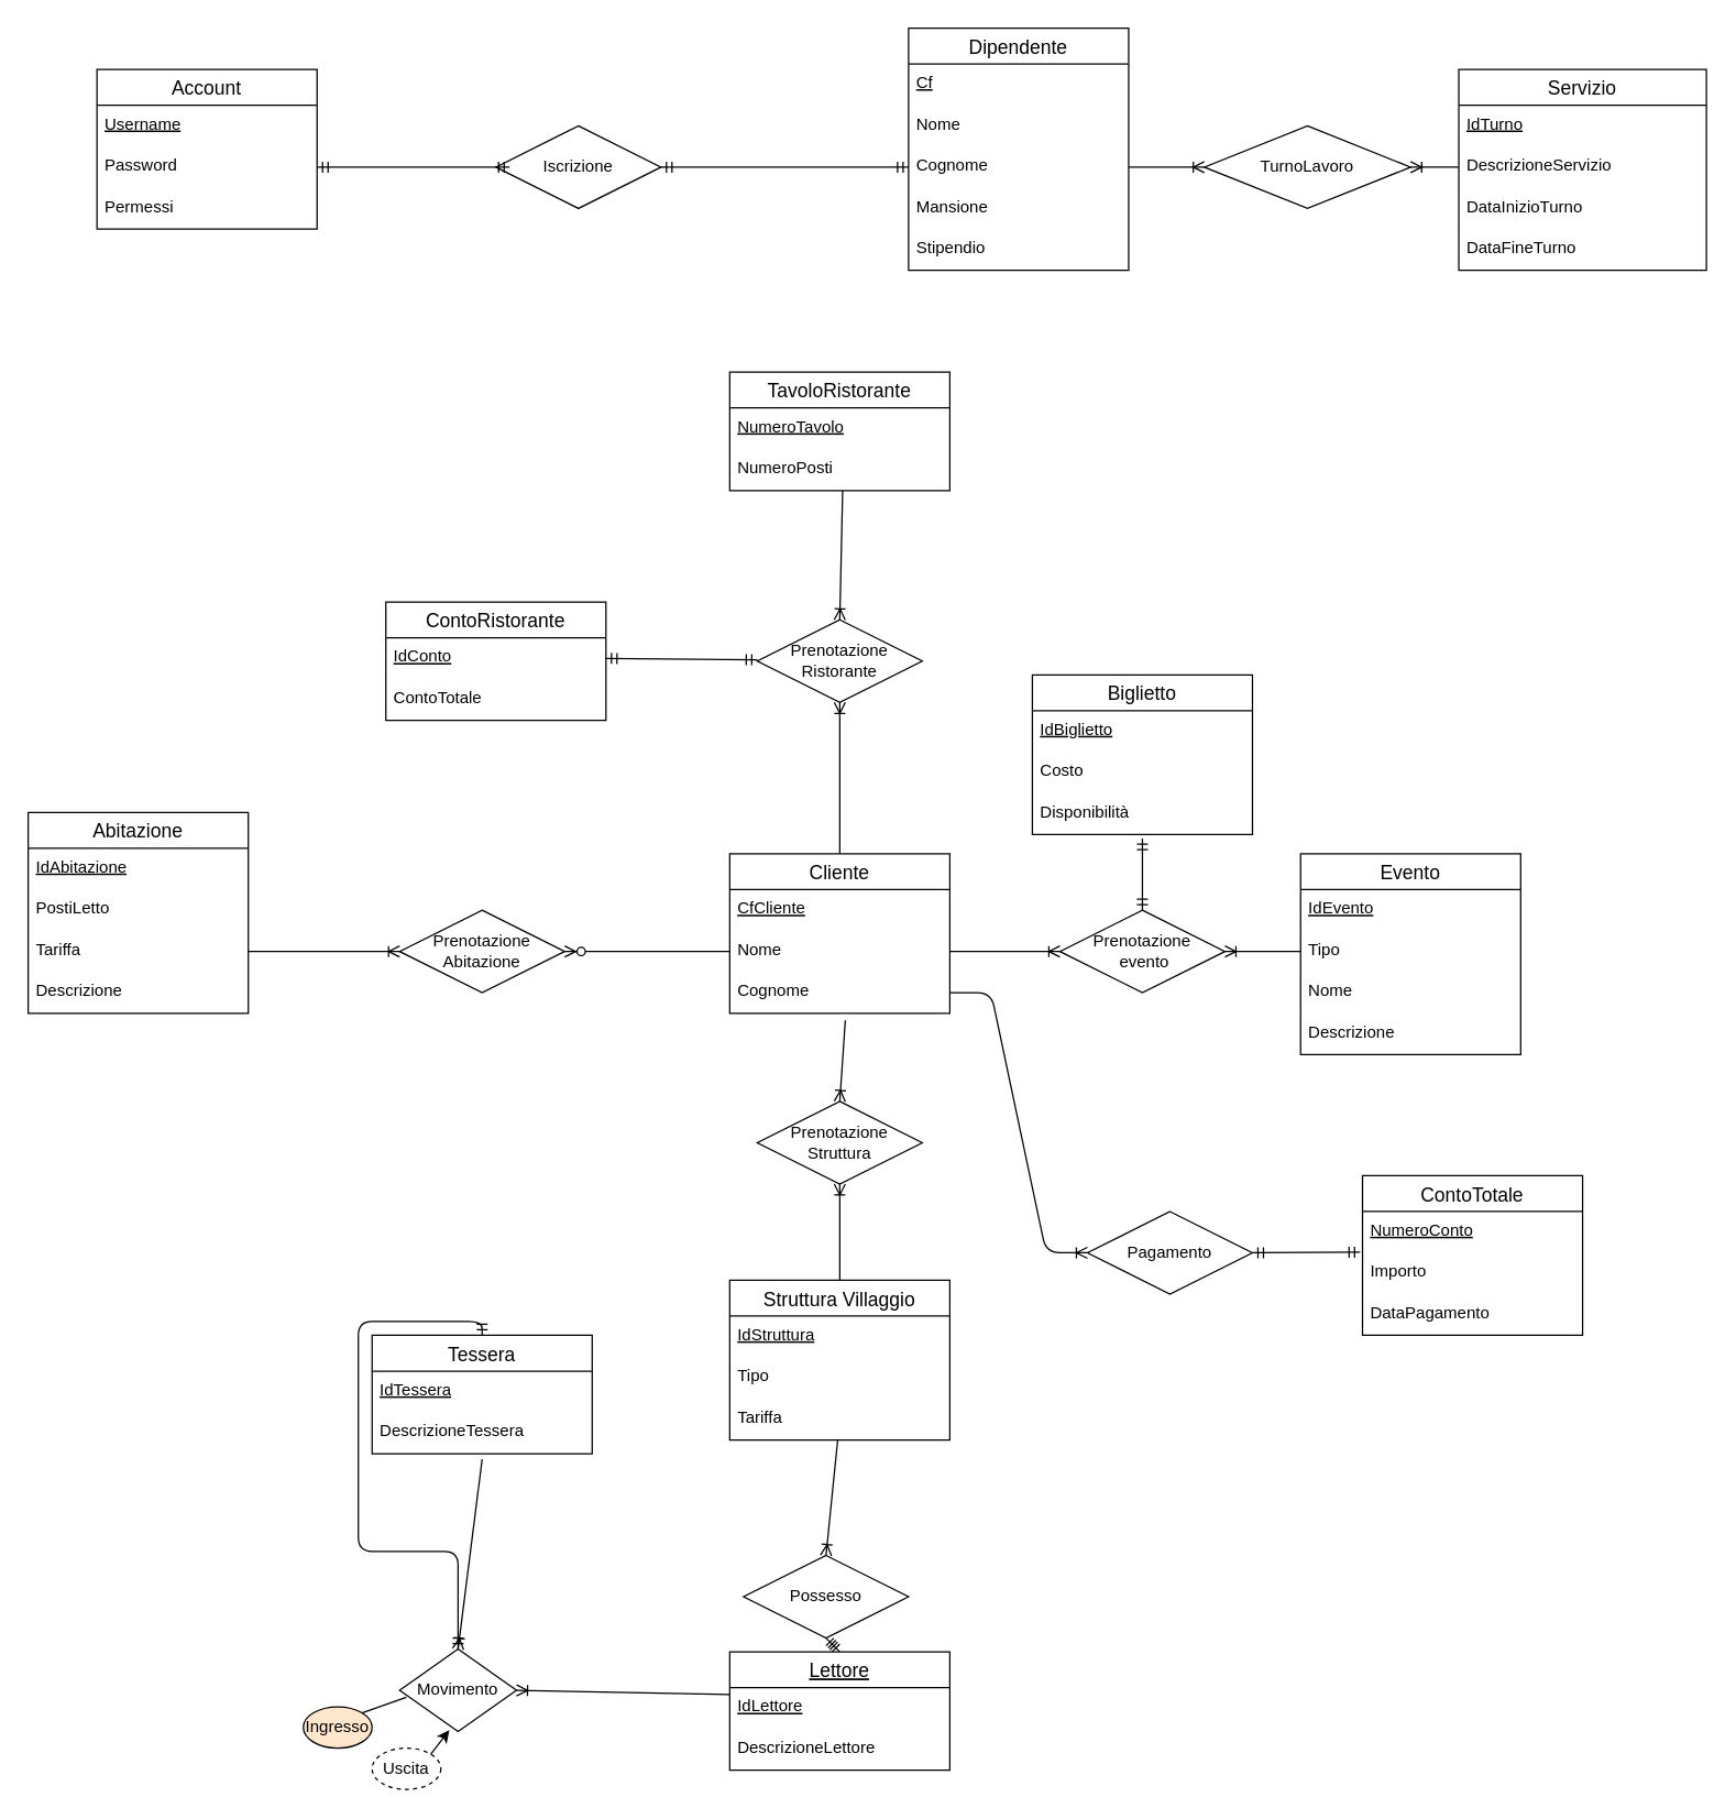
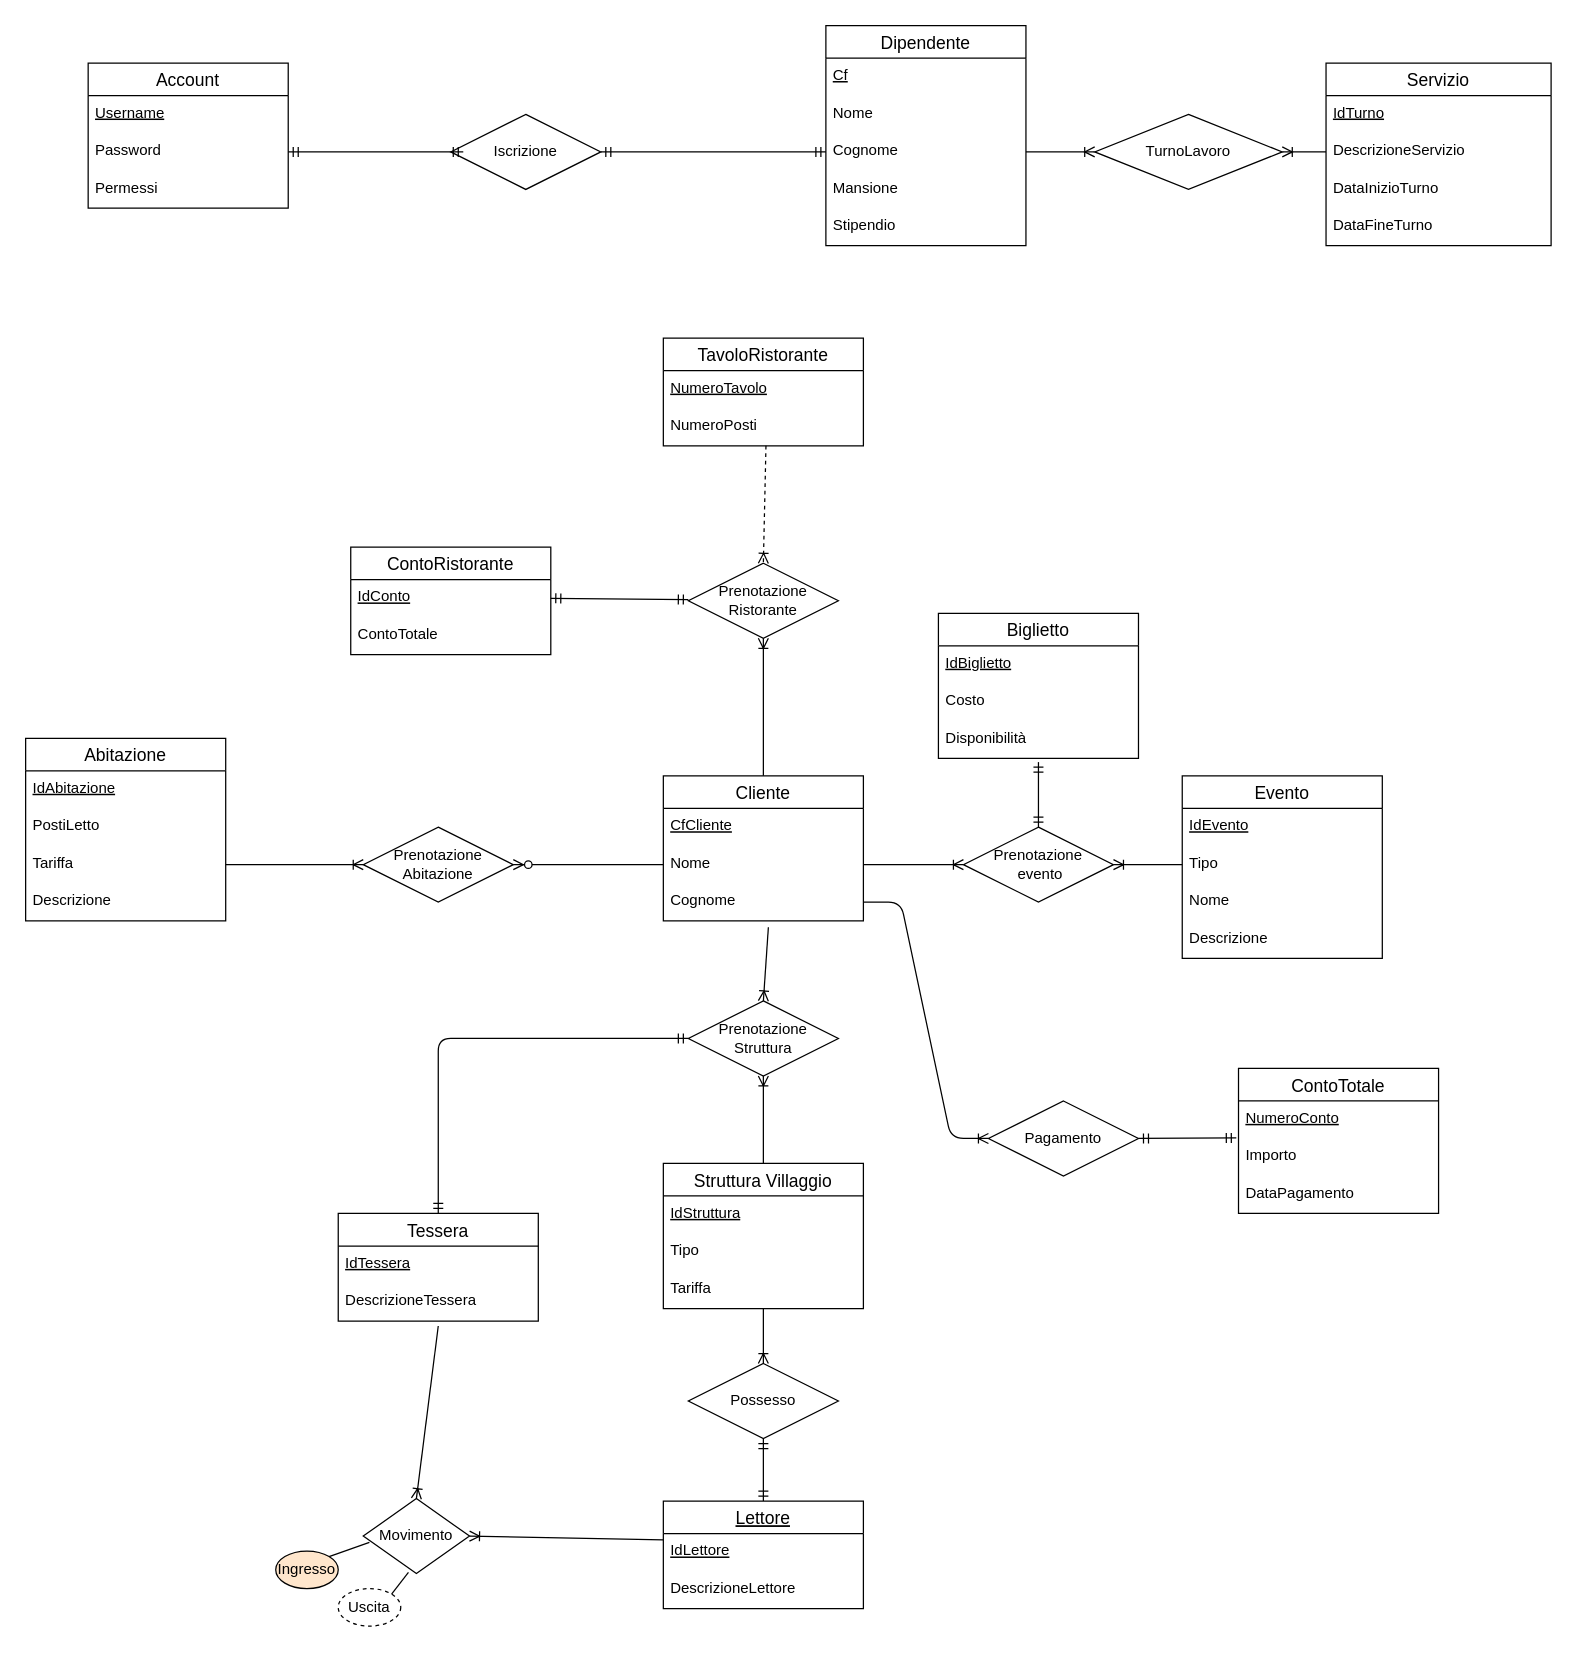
- <mxCell id="83" value="" style="fontSize=12;html=1;endArrow=ERoneToMany;exitX=0.513;exitY=1;exitDx=0;exitDy=0;exitPerimeter=0;entryX=0.5;entryY=0;entryDx=0;entryDy=0;" parent="1" source="46" target="14" edge="1"><mxGeometry width="100" height="100" relative="1" as="geometry"><mxPoint x="770" y="540" as="sourcePoint" /><mxPoint x="870" y="440" as="targetPoint" /></mxGeometry></mxCell>
+ <mxCell id="83" value="" style="fontSize=12;html=1;endArrow=ERoneToMany;exitX=0.513;exitY=1;exitDx=0;exitDy=0;exitPerimeter=0;entryX=0.5;entryY=0;entryDx=0;entryDy=0;dashed=1;" parent="1" source="46" target="14" edge="1"><mxGeometry width="100" height="100" relative="1" as="geometry"><mxPoint x="770" y="540" as="sourcePoint" /><mxPoint x="870" y="440" as="targetPoint" /></mxGeometry></mxCell>
- <mxCell id="21" value="" style="fontSize=12;html=1;endArrow=ERmandOne;startArrow=ERmandOne;exitX=0.5;exitY=0;exitDx=0;exitDy=0;edgeStyle=orthogonalEdgeStyle;" parent="1" source="51" target="30" edge="1"><mxGeometry width="100" height="100" relative="1" as="geometry"><mxPoint x="350" y="946" as="sourcePoint" /><mxPoint x="280" y="1070" as="targetPoint" /></mxGeometry></mxCell>
+ <mxCell id="21" value="" style="fontSize=12;html=1;endArrow=ERmandOne;startArrow=ERmandOne;exitX=0.5;exitY=0;exitDx=0;exitDy=0;entryX=0;entryY=0.5;entryDx=0;entryDy=0;edgeStyle=orthogonalEdgeStyle;" parent="1" source="51" target="13" edge="1"><mxGeometry width="100" height="100" relative="1" as="geometry"><mxPoint x="350" y="946" as="sourcePoint" /><mxPoint x="280" y="1070" as="targetPoint" /></mxGeometry></mxCell>
- <mxCell id="17" value="Possesso" style="shape=rhombus;perimeter=rhombusPerimeter;whiteSpace=wrap;html=1;align=center;" parent="1" vertex="1"><mxGeometry x="540" y="1130" width="120" height="60" as="geometry" /></mxCell>
+ <mxCell id="17" value="Possesso" style="shape=rhombus;perimeter=rhombusPerimeter;whiteSpace=wrap;html=1;align=center;" parent="1" vertex="1"><mxGeometry x="550" y="1090" width="120" height="60" as="geometry" /></mxCell>
- <mxCell id="89" value="" style="endArrow=classic;html=1;rounded=0;exitX=1;exitY=0;exitDx=0;exitDy=0;entryX=0.425;entryY=0.983;entryDx=0;entryDy=0;entryPerimeter=0;" parent="1" source="87" target="30" edge="1"><mxGeometry relative="1" as="geometry"><mxPoint x="210" y="1120" as="sourcePoint" /><mxPoint x="342" y="1257" as="targetPoint" /></mxGeometry></mxCell>
+ <mxCell id="89" value="" style="endArrow=none;html=1;rounded=0;exitX=1;exitY=0;exitDx=0;exitDy=0;entryX=0.425;entryY=0.983;entryDx=0;entryDy=0;entryPerimeter=0;" parent="1" source="87" target="30" edge="1"><mxGeometry relative="1" as="geometry"><mxPoint x="210" y="1120" as="sourcePoint" /><mxPoint x="342" y="1257" as="targetPoint" /></mxGeometry></mxCell>
